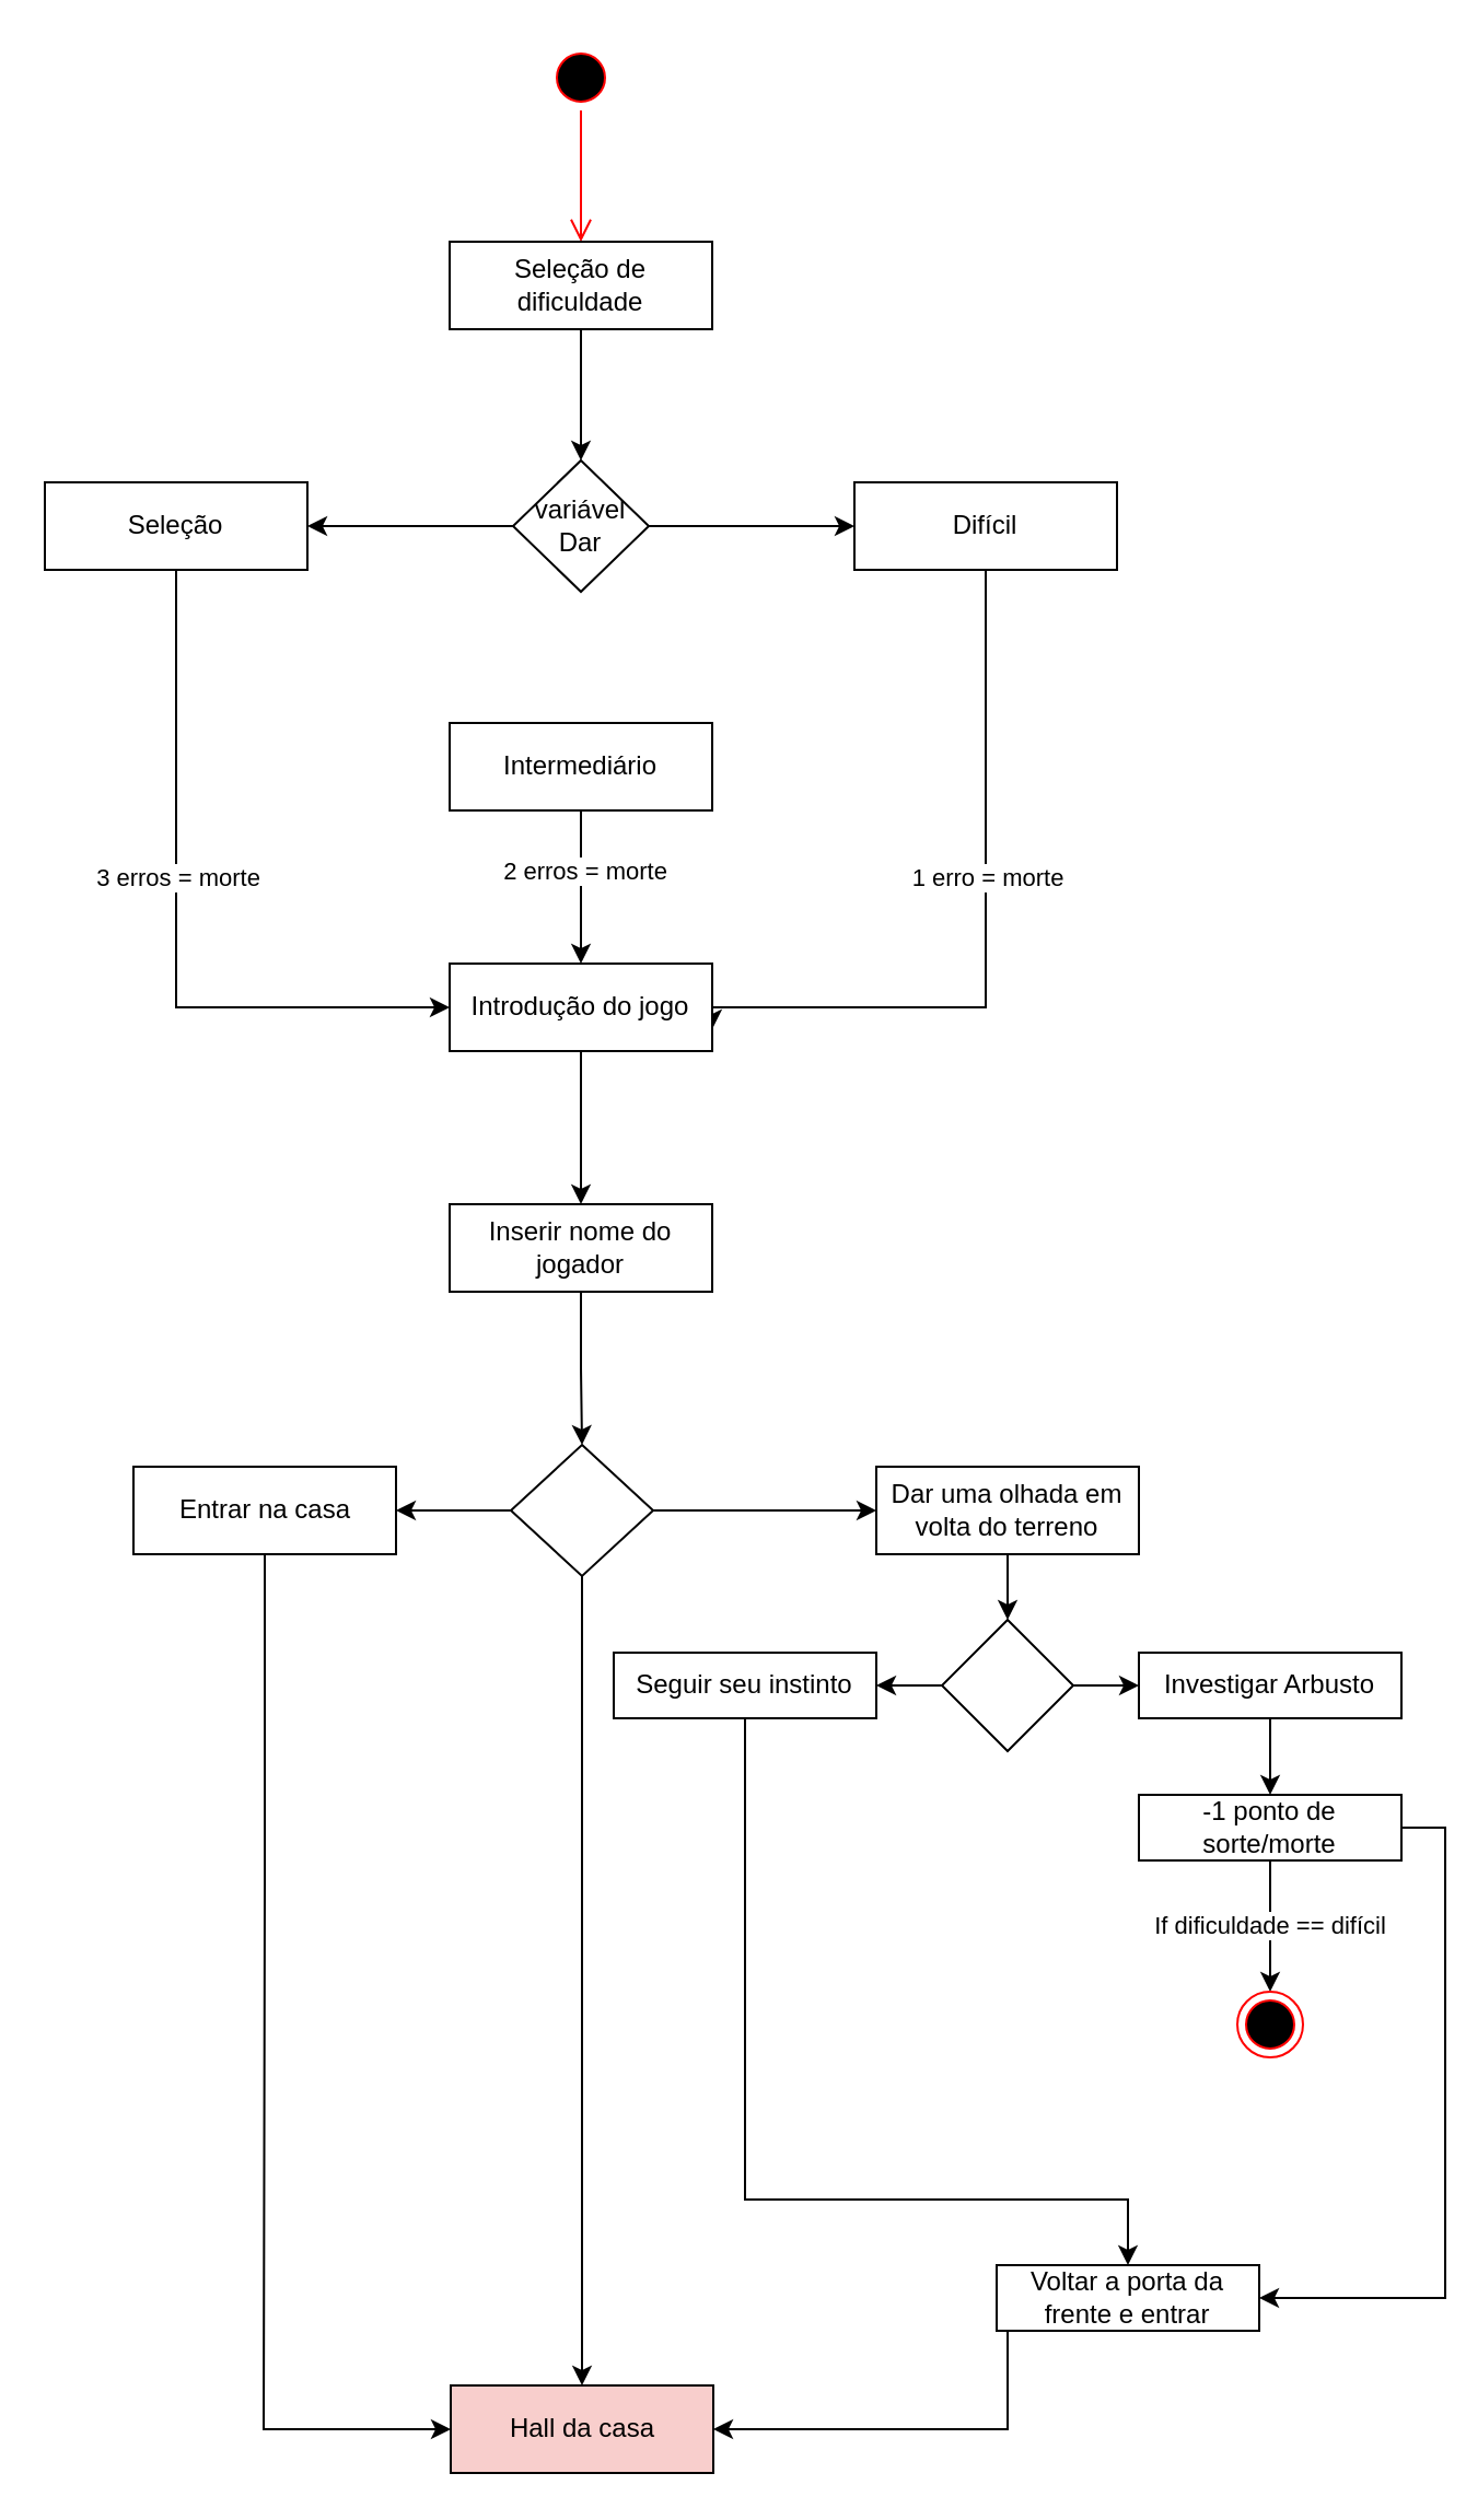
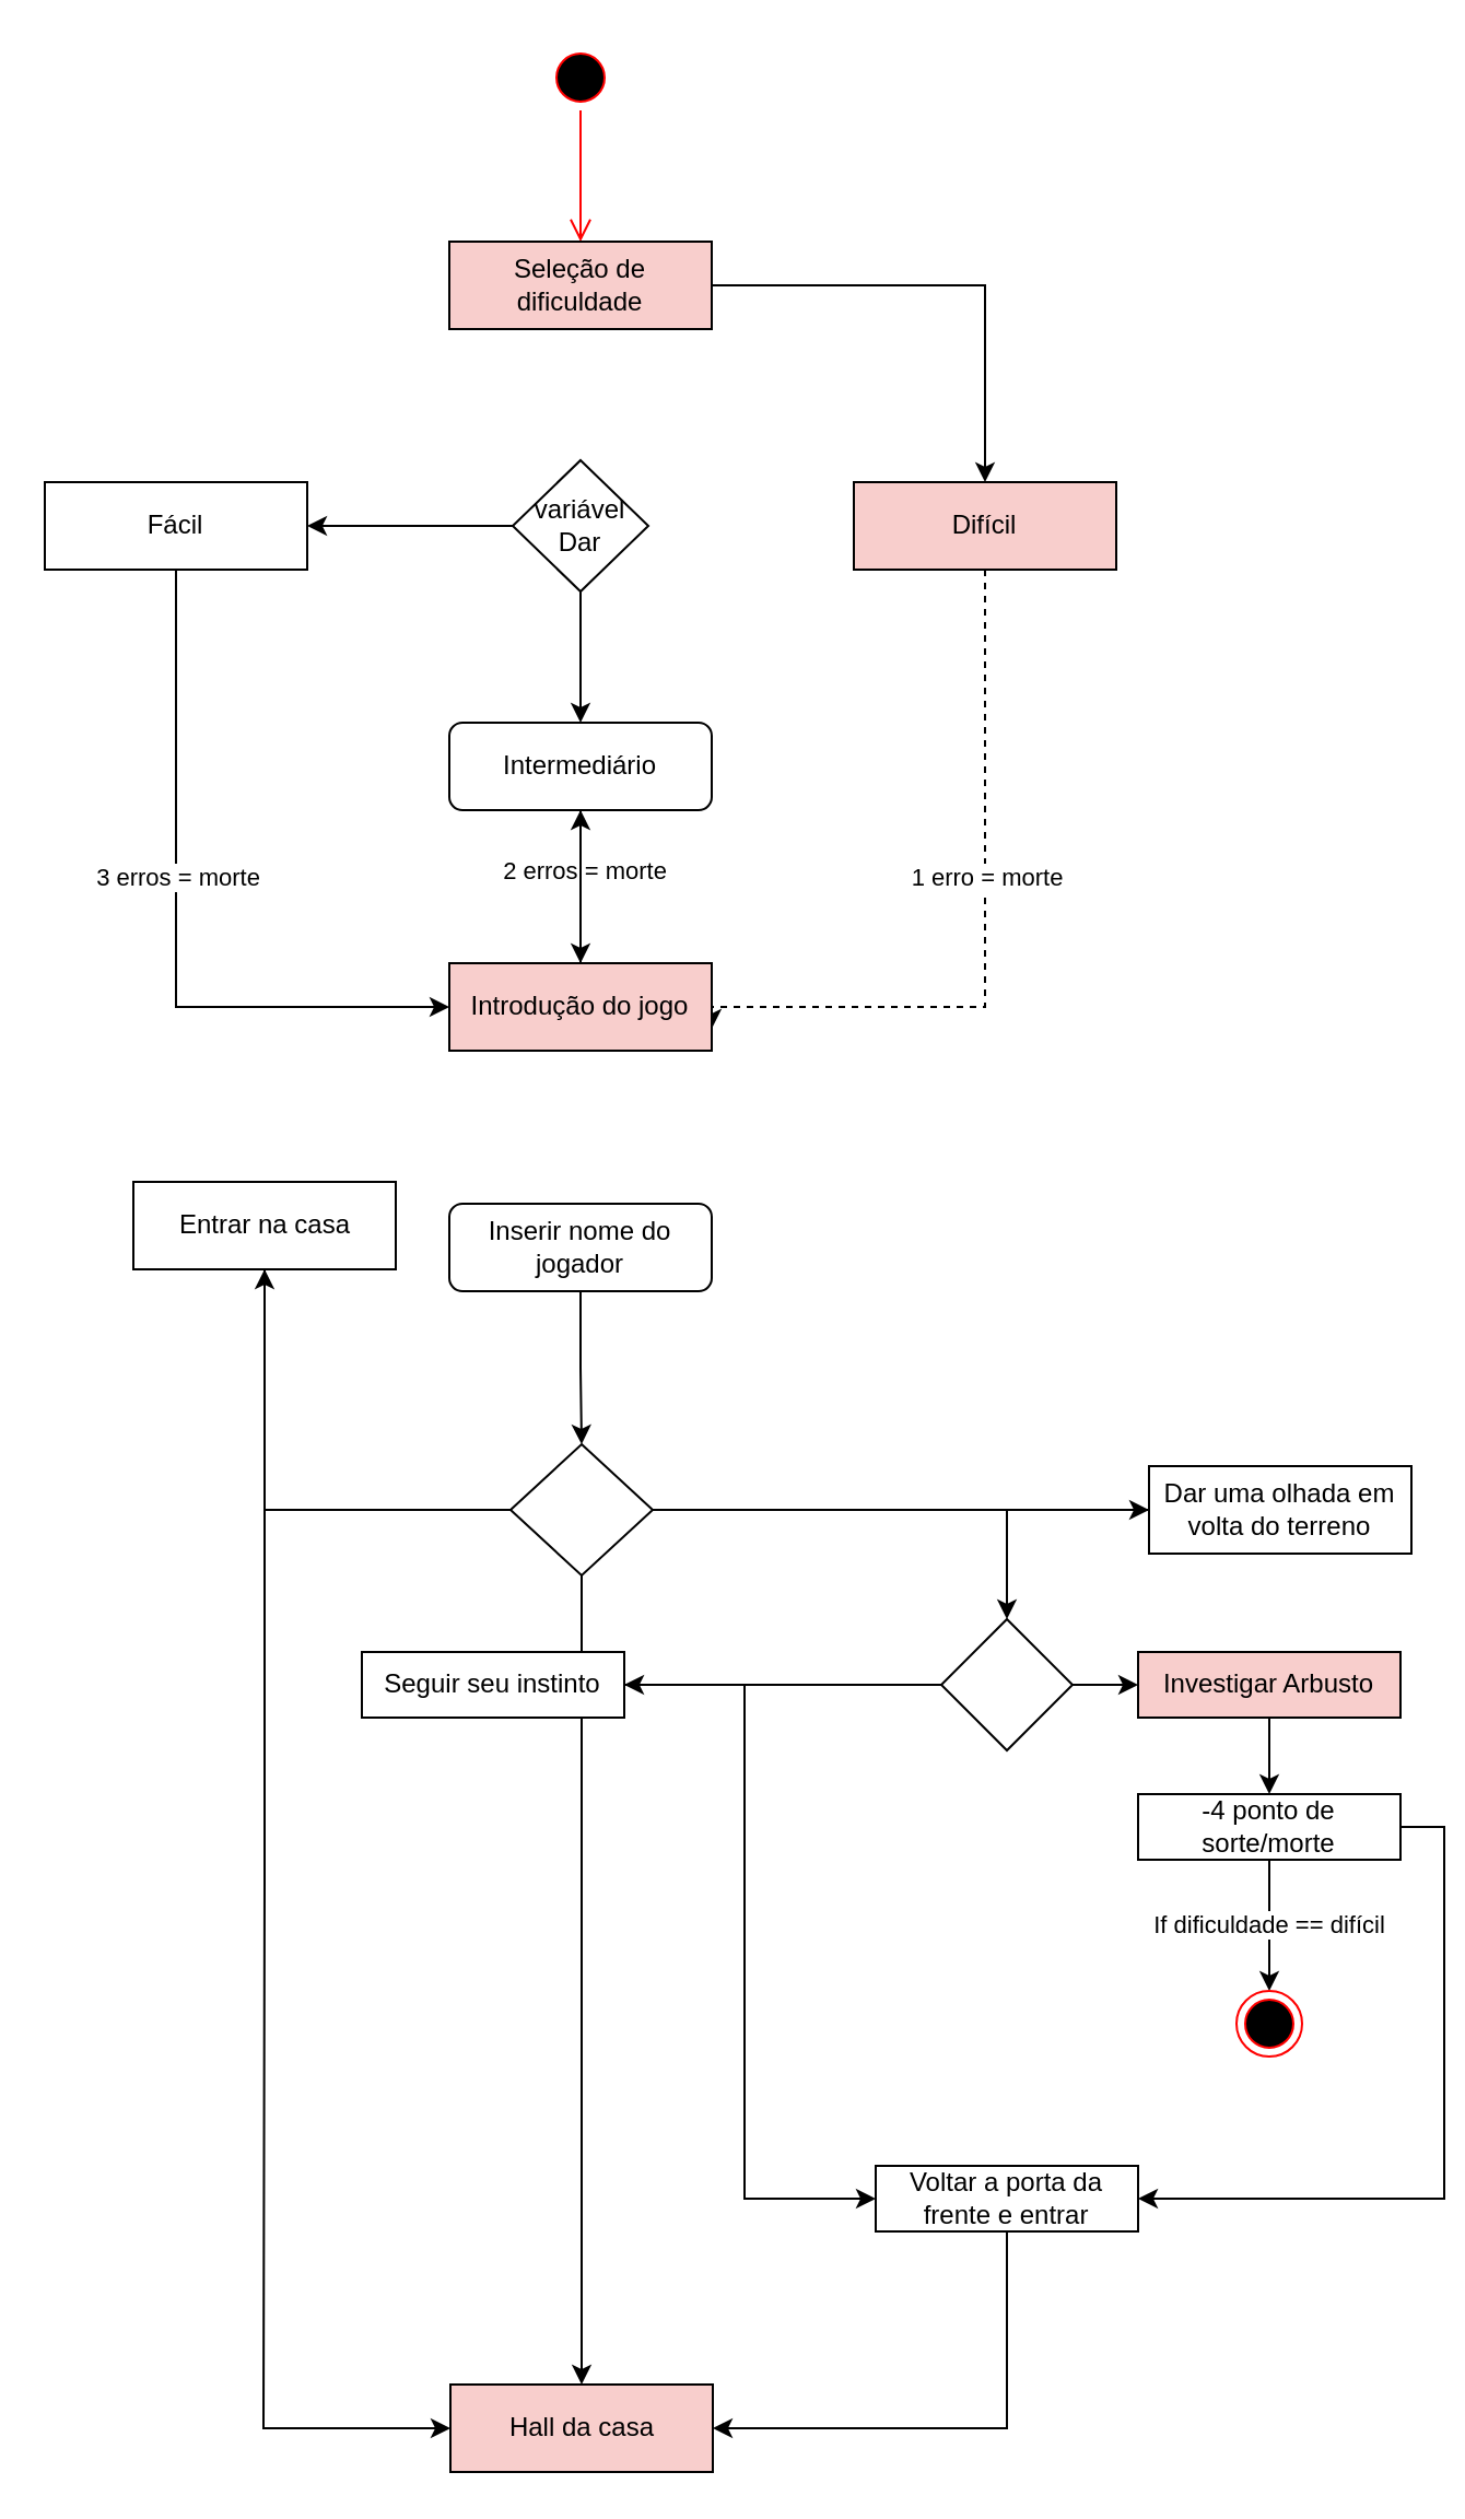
- <mxCell id="5" value="Seleção de dificuldade" style="whiteSpace=wrap;html=1;" vertex="1" parent="1"><mxGeometry x="205" y="110" width="120" height="40" as="geometry" /></mxCell>
+ <mxCell id="5" value="Seleção de dificuldade" style="whiteSpace=wrap;html=1;fillColor=#f8cecc;" vertex="1" parent="1"><mxGeometry x="205" y="110" width="120" height="40" as="geometry" /></mxCell>
- <mxCell id="4" value="" style="edgeStyle=orthogonalEdgeStyle;rounded=0;orthogonalLoop=1;jettySize=auto;html=1;" edge="1" parent="1" source="5" target="9"><mxGeometry relative="1" as="geometry" /></mxCell>
+ <mxCell id="4" value="" style="edgeStyle=orthogonalEdgeStyle;rounded=0;orthogonalLoop=1;jettySize=auto;html=1;" edge="1" parent="1" source="5" target="12"><mxGeometry relative="1" as="geometry" /></mxCell>
- <mxCell id="15" value="Seleção" style="whiteSpace=wrap;html=1;" vertex="1" parent="1"><mxGeometry x="20" y="220" width="120" height="40" as="geometry" /></mxCell>
+ <mxCell id="15" value="Fácil" style="whiteSpace=wrap;html=1;" vertex="1" parent="1"><mxGeometry x="20" y="220" width="120" height="40" as="geometry" /></mxCell>
- <mxCell id="8" style="edgeStyle=orthogonalEdgeStyle;rounded=0;orthogonalLoop=1;jettySize=auto;html=1;exitX=1;exitY=0.5;exitDx=0;exitDy=0;entryX=0;entryY=0.5;entryDx=0;entryDy=0;" edge="1" parent="1" source="9" target="12"><mxGeometry relative="1" as="geometry" /></mxCell>
- <mxCell id="12" value="Difícil" style="whiteSpace=wrap;html=1;" vertex="1" parent="1"><mxGeometry x="390" y="220" width="120" height="40" as="geometry" /></mxCell>
+ <mxCell id="12" value="Difícil" style="whiteSpace=wrap;html=1;fillColor=#f8cecc;" vertex="1" parent="1"><mxGeometry x="390" y="220" width="120" height="40" as="geometry" /></mxCell>
+ <mxCell id="7" value="" style="edgeStyle=orthogonalEdgeStyle;rounded=0;orthogonalLoop=1;jettySize=auto;html=1;" edge="1" parent="1" source="9" target="18"><mxGeometry relative="1" as="geometry" /></mxCell>
- <mxCell id="18" value="Intermediário" style="whiteSpace=wrap;html=1;" vertex="1" parent="1"><mxGeometry x="205" y="330" width="120" height="40" as="geometry" /></mxCell>
+ <mxCell id="18" value="Intermediário" style="whiteSpace=wrap;html=1;rounded=1;" vertex="1" parent="1"><mxGeometry x="205" y="330" width="120" height="40" as="geometry" /></mxCell>
- <mxCell id="20" value="Introdução do jogo" style="whiteSpace=wrap;html=1;" vertex="1" parent="1"><mxGeometry x="205" y="440" width="120" height="40" as="geometry" /></mxCell>
+ <mxCell id="20" value="Introdução do jogo" style="whiteSpace=wrap;html=1;fillColor=#f8cecc;" vertex="1" parent="1"><mxGeometry x="205" y="440" width="120" height="40" as="geometry" /></mxCell>
- <mxCell id="10" style="edgeStyle=orthogonalEdgeStyle;rounded=0;orthogonalLoop=1;jettySize=auto;html=1;entryX=1;entryY=0.75;entryDx=0;entryDy=0;" edge="1" parent="1" source="12" target="20"><mxGeometry relative="1" as="geometry"><Array as="points"><mxPoint x="450" y="460" /><mxPoint x="325" y="460" /></Array></mxGeometry></mxCell>
+ <mxCell id="10" style="edgeStyle=orthogonalEdgeStyle;rounded=0;orthogonalLoop=1;jettySize=auto;html=1;entryX=1;entryY=0.75;entryDx=0;entryDy=0;dashed=1;" edge="1" parent="1" source="12" target="20"><mxGeometry relative="1" as="geometry"><Array as="points"><mxPoint x="450" y="460" /><mxPoint x="325" y="460" /></Array></mxGeometry></mxCell>
- <mxCell id="19" value="" style="edgeStyle=orthogonalEdgeStyle;rounded=0;orthogonalLoop=1;jettySize=auto;html=1;" edge="1" parent="1" source="20" target="22"><mxGeometry relative="1" as="geometry" /></mxCell>
+ <mxCell id="19" value="" style="edgeStyle=orthogonalEdgeStyle;rounded=0;orthogonalLoop=1;jettySize=auto;html=1;" edge="1" parent="1" source="20" target="18"><mxGeometry relative="1" as="geometry" /></mxCell>
- <mxCell id="22" value="Inserir nome do jogador" style="whiteSpace=wrap;html=1;" vertex="1" parent="1"><mxGeometry x="205" y="550" width="120" height="40" as="geometry" /></mxCell>
+ <mxCell id="22" value="Inserir nome do jogador" style="whiteSpace=wrap;html=1;rounded=1;" vertex="1" parent="1"><mxGeometry x="205" y="550" width="120" height="40" as="geometry" /></mxCell>
- <mxCell id="30" value="Entrar na casa" style="whiteSpace=wrap;html=1;" vertex="1" parent="1"><mxGeometry x="60.5" y="670" width="120" height="40" as="geometry" /></mxCell>
+ <mxCell id="30" value="Entrar na casa" style="whiteSpace=wrap;html=1;" vertex="1" parent="1"><mxGeometry x="60.5" y="540" width="120" height="40" as="geometry" /></mxCell>
- <mxCell id="28" value="Dar uma olhada em volta do terreno" style="whiteSpace=wrap;html=1;" vertex="1" parent="1"><mxGeometry x="400" y="670" width="120" height="40" as="geometry" /></mxCell>
+ <mxCell id="28" value="Dar uma olhada em volta do terreno" style="whiteSpace=wrap;html=1;" vertex="1" parent="1"><mxGeometry x="525" y="670" width="120" height="40" as="geometry" /></mxCell>
- <mxCell id="41" value="Seguir seu instinto" style="whiteSpace=wrap;html=1;" vertex="1" parent="1"><mxGeometry x="280" y="755" width="120" height="30" as="geometry" /></mxCell>
+ <mxCell id="41" value="Seguir seu instinto" style="whiteSpace=wrap;html=1;" vertex="1" parent="1"><mxGeometry x="165" y="755" width="120" height="30" as="geometry" /></mxCell>
- <mxCell id="36" value="Investigar Arbusto" style="whiteSpace=wrap;html=1;" vertex="1" parent="1"><mxGeometry x="520" y="755" width="120" height="30" as="geometry" /></mxCell>
+ <mxCell id="36" value="Investigar Arbusto" style="whiteSpace=wrap;html=1;fillColor=#f8cecc;" vertex="1" parent="1"><mxGeometry x="520" y="755" width="120" height="30" as="geometry" /></mxCell>
- <mxCell id="39" value="-1 ponto de sorte/morte" style="whiteSpace=wrap;html=1;" vertex="1" parent="1"><mxGeometry x="520" y="820" width="120" height="30" as="geometry" /></mxCell>
+ <mxCell id="39" value="-4 ponto de sorte/morte" style="whiteSpace=wrap;html=1;" vertex="1" parent="1"><mxGeometry x="520" y="820" width="120" height="30" as="geometry" /></mxCell>
- <mxCell id="44" value="Voltar a porta da frente e entrar" style="whiteSpace=wrap;html=1;" vertex="1" parent="1"><mxGeometry x="455" y="1035" width="120" height="30" as="geometry" /></mxCell>
+ <mxCell id="44" value="Voltar a porta da frente e entrar" style="whiteSpace=wrap;html=1;" vertex="1" parent="1"><mxGeometry x="400" y="990" width="120" height="30" as="geometry" /></mxCell>
